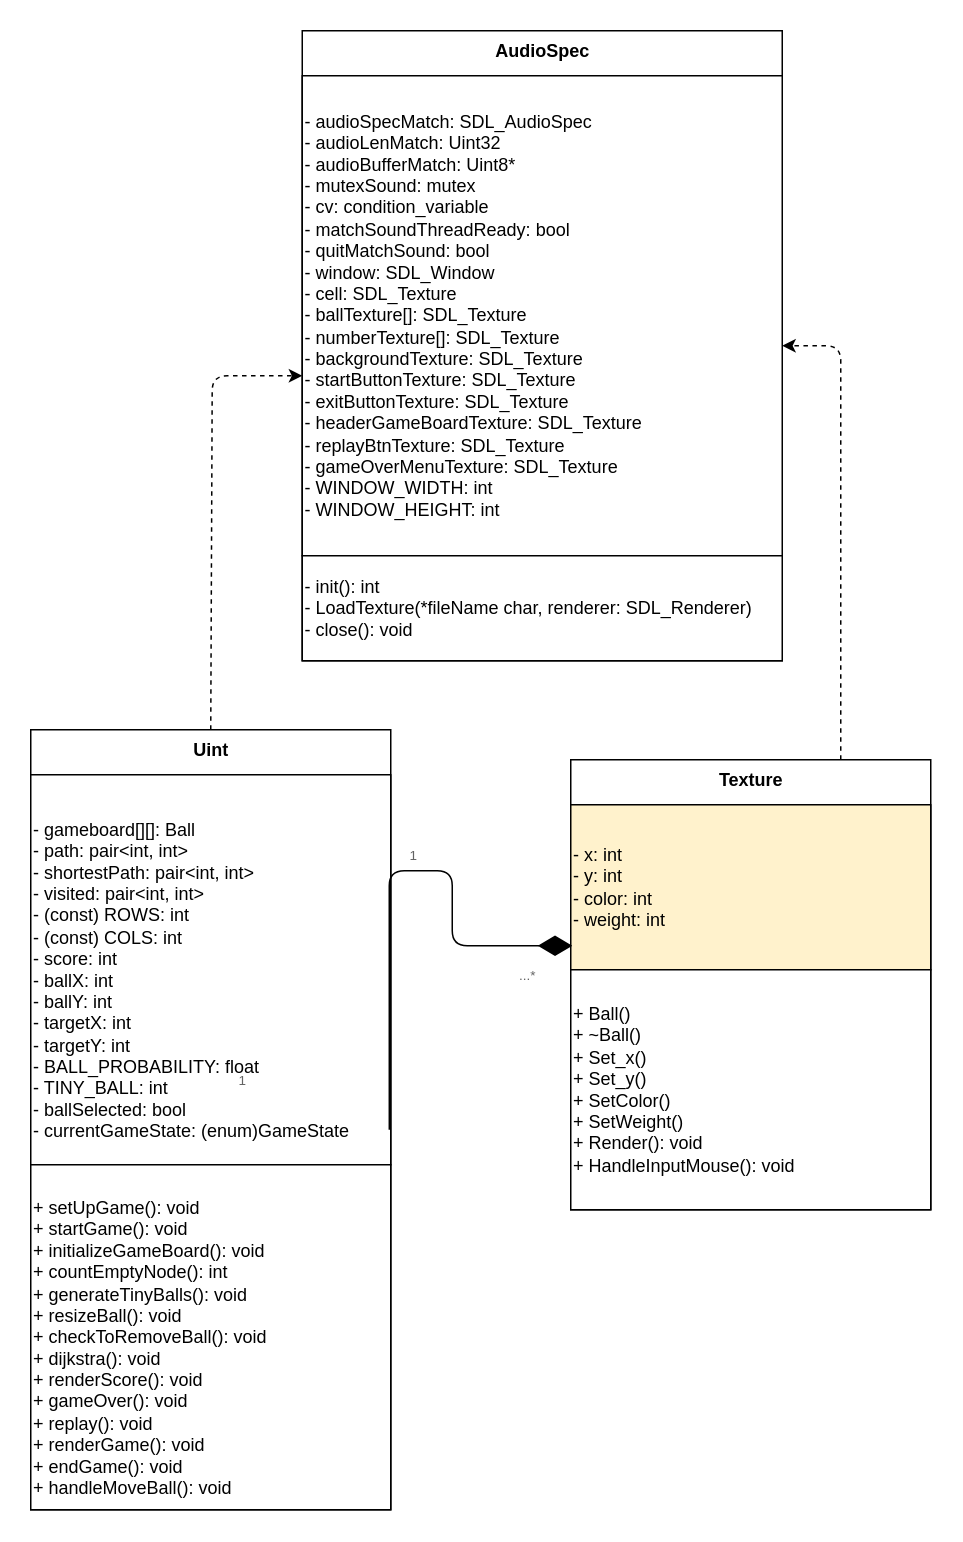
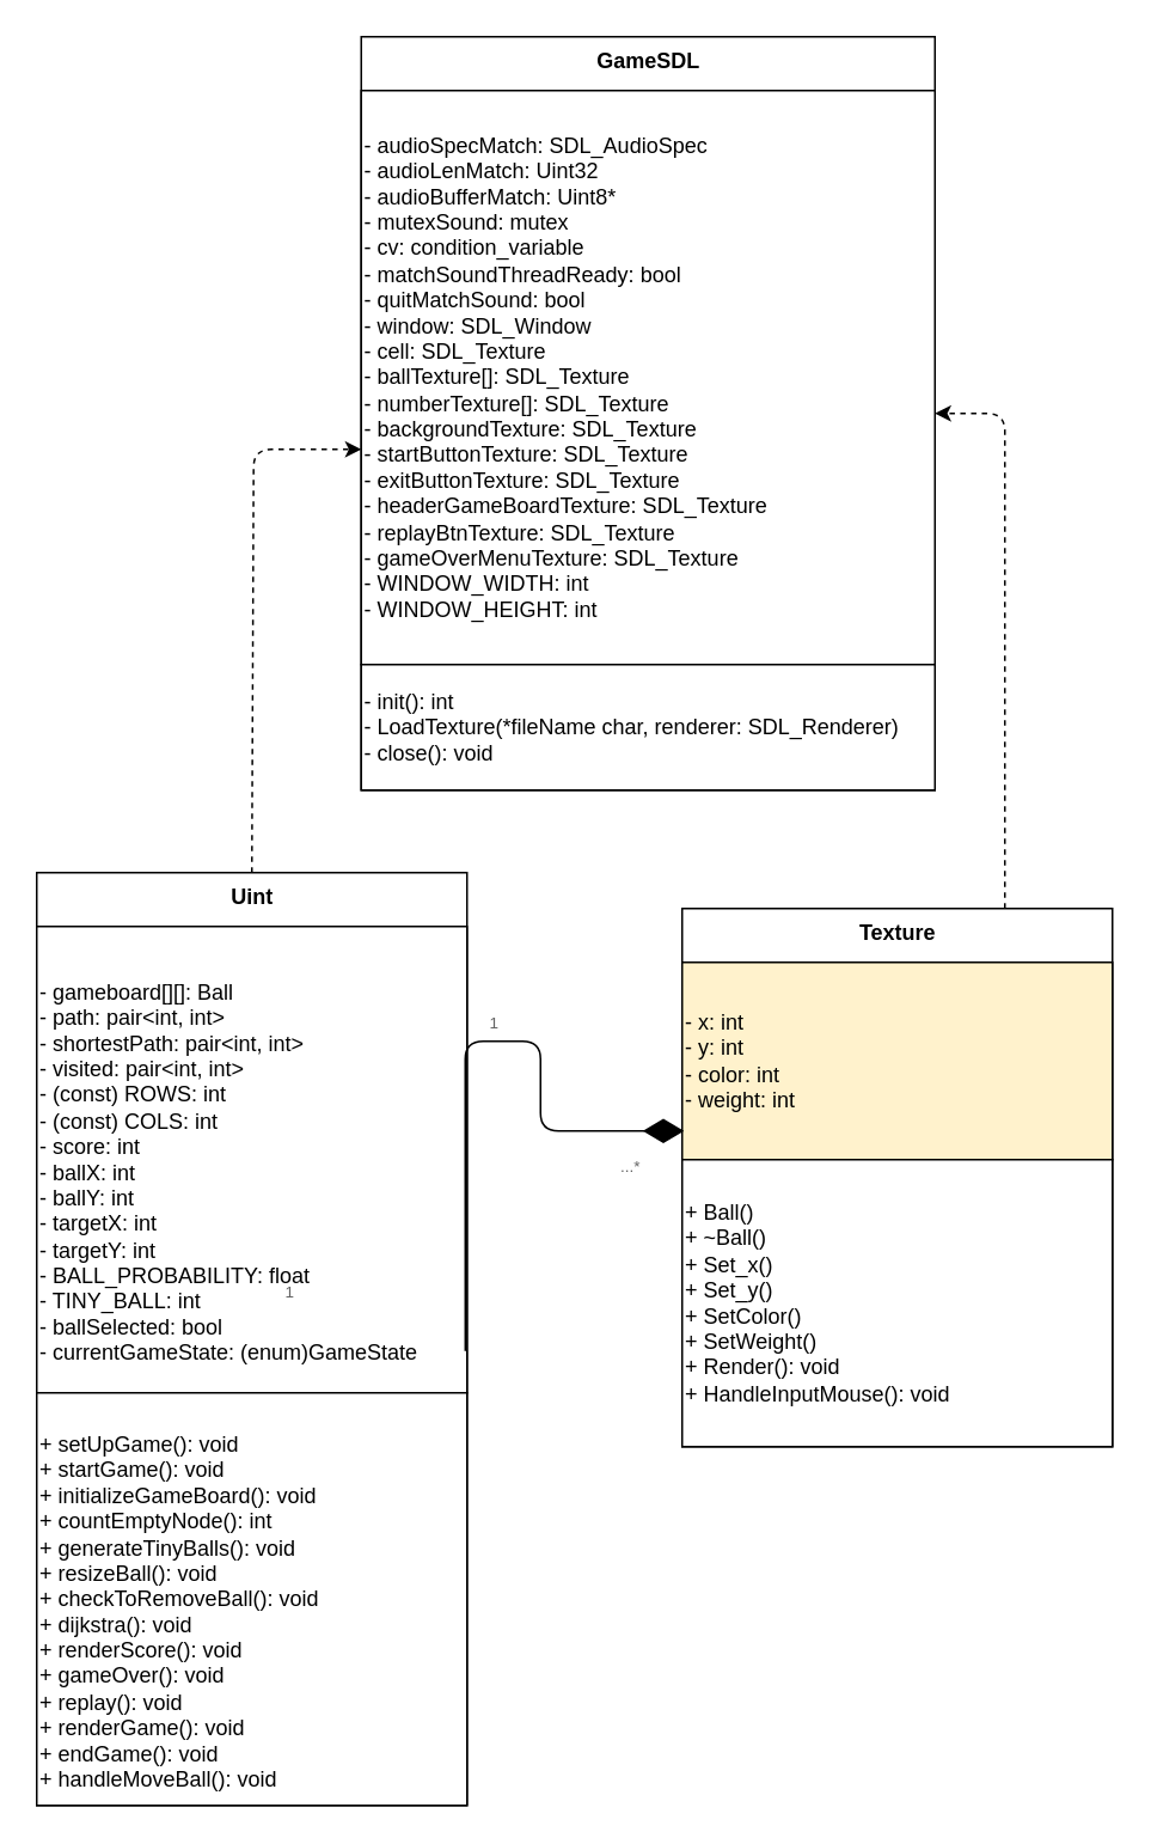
- <mxCell id="14" value="&lt;b&gt;AudioSpec&lt;/b&gt;" style="swimlane;fontStyle=0;align=center;verticalAlign=top;childLayout=stackLayout;horizontal=1;startSize=30;horizontalStack=0;resizeParent=1;resizeParentMax=0;resizeLast=0;collapsible=0;marginBottom=0;html=1;" parent="1" vertex="1"><mxGeometry x="201" y="20" width="320" height="420" as="geometry" /></mxCell>
+ <mxCell id="14" value="&lt;b&gt;GameSDL&lt;/b&gt;" style="swimlane;fontStyle=0;align=center;verticalAlign=top;childLayout=stackLayout;horizontal=1;startSize=30;horizontalStack=0;resizeParent=1;resizeParentMax=0;resizeLast=0;collapsible=0;marginBottom=0;html=1;" parent="1" vertex="1"><mxGeometry x="201" y="20" width="320" height="420" as="geometry" /></mxCell>
